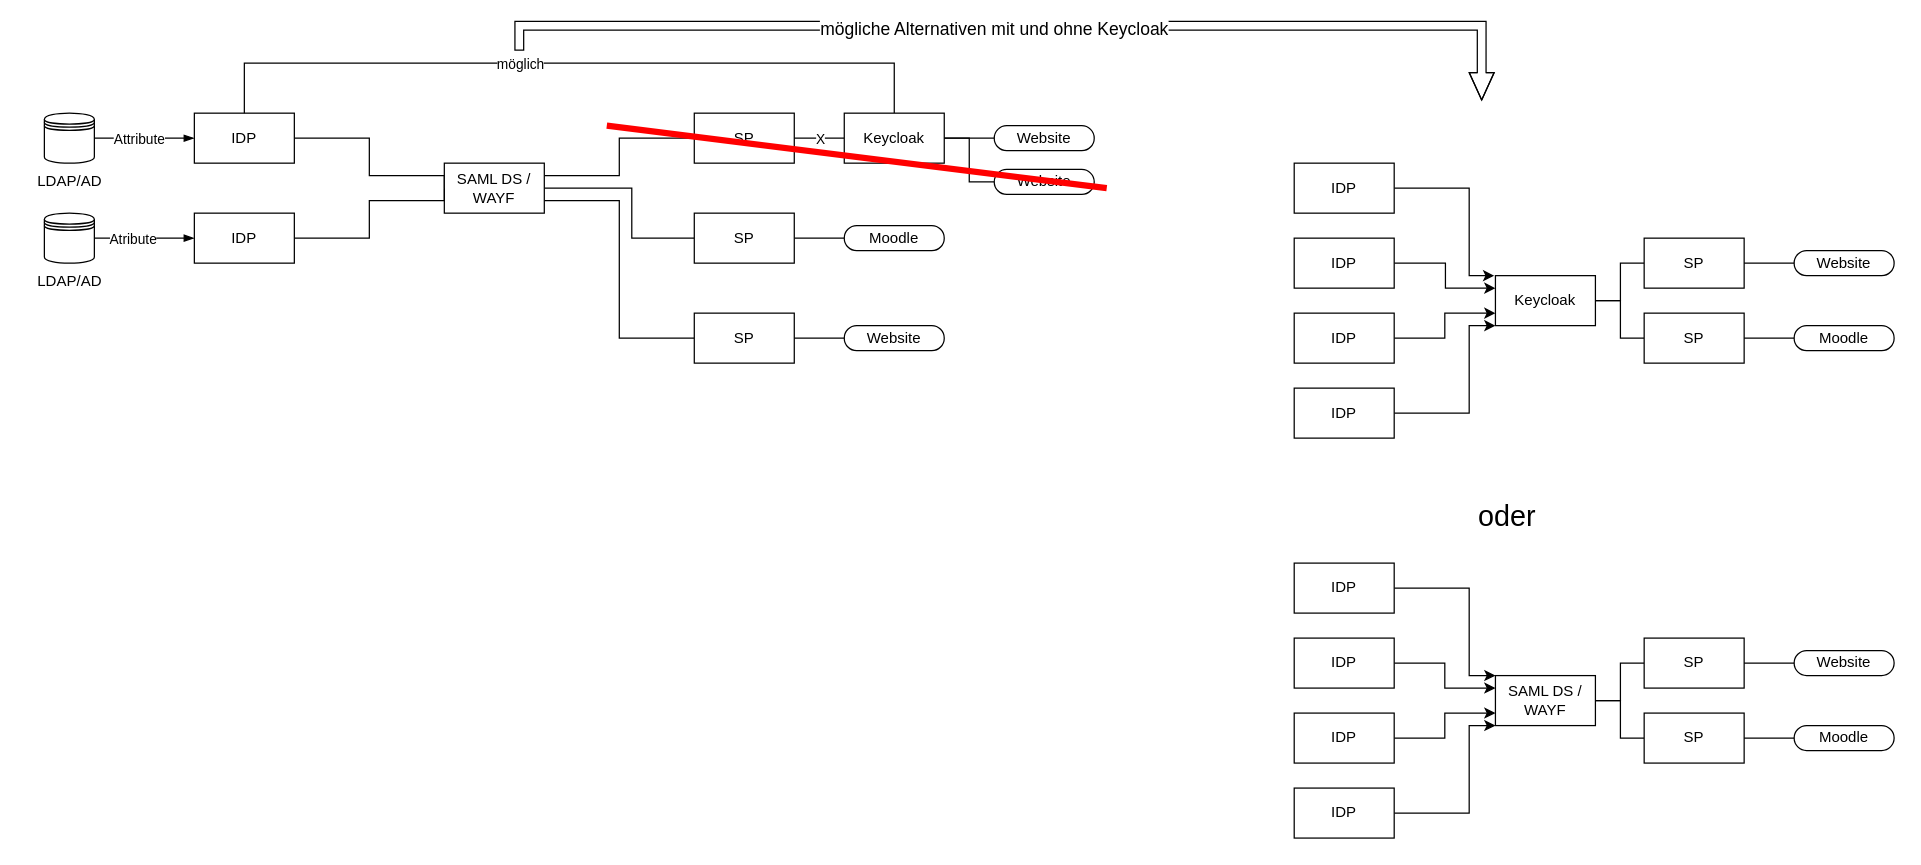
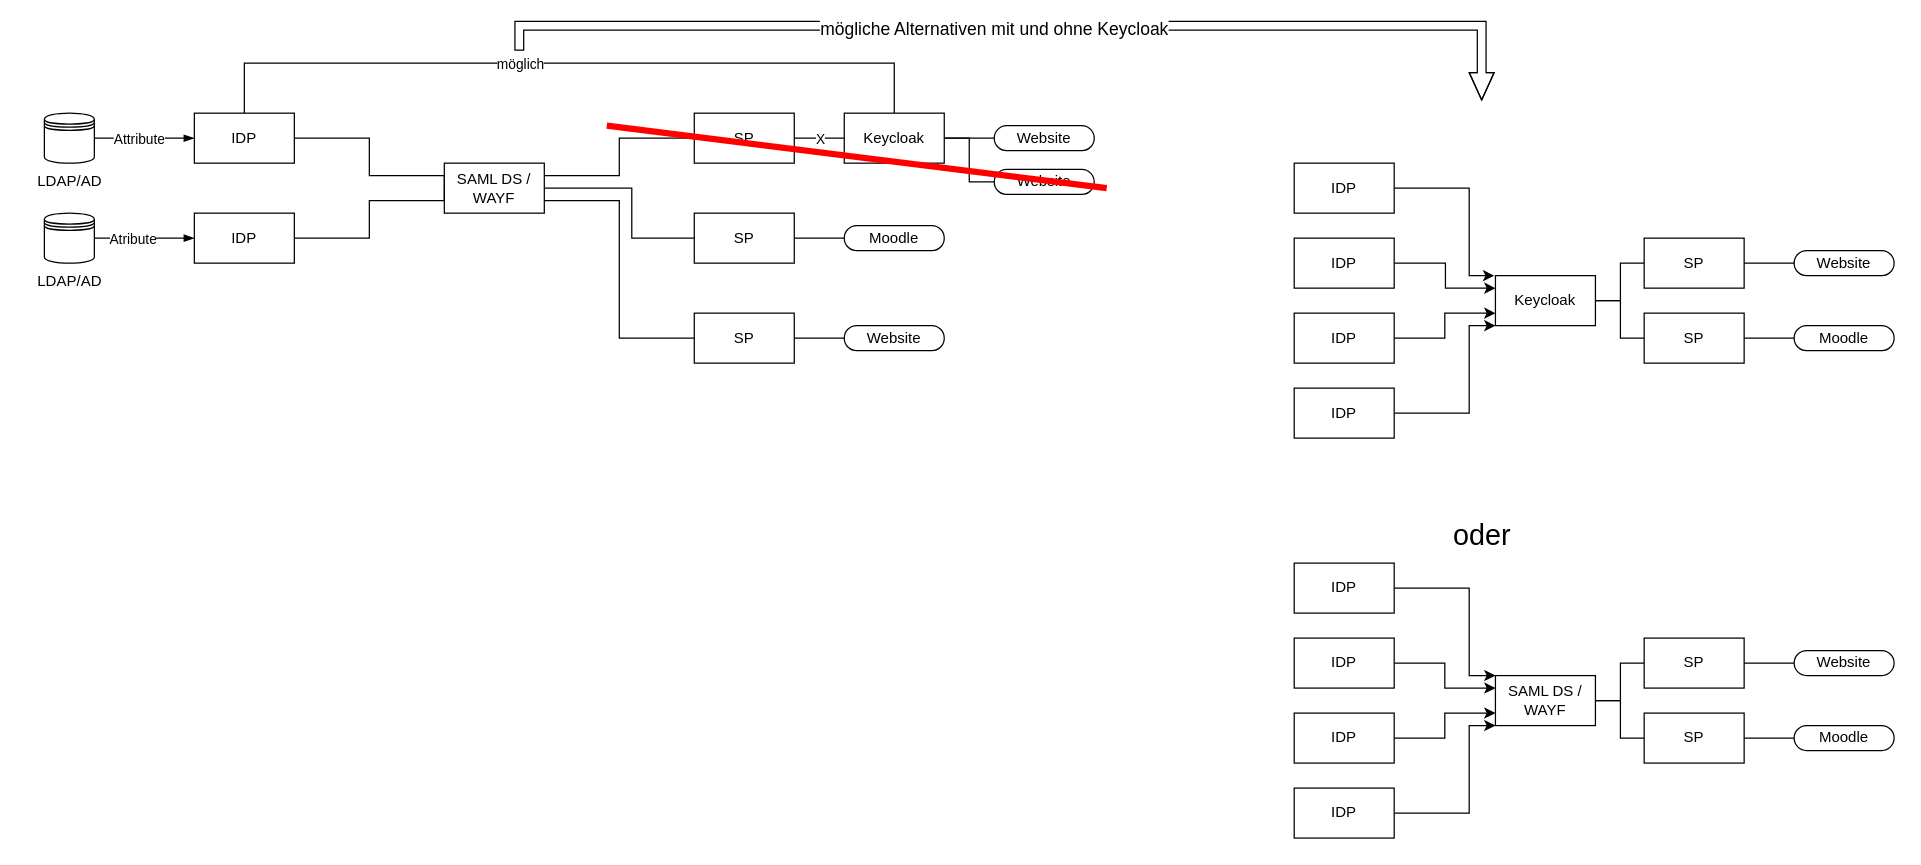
- <mxCell id="50" value="&lt;font style=&quot;font-size: 23px;&quot;&gt;oder&lt;/font&gt;" style="text;html=1;align=center;verticalAlign=middle;resizable=0;points=[];autosize=1;strokeColor=none;fillColor=none;" vertex="1" parent="1"><mxGeometry x="1170" y="393" width="70" height="40" as="geometry" /></mxCell>
+ <mxCell id="50" value="&lt;font style=&quot;font-size: 23px;&quot;&gt;oder&lt;/font&gt;" style="text;html=1;align=center;verticalAlign=middle;resizable=0;points=[];autosize=1;strokeColor=none;fillColor=none;" vertex="1" parent="1"><mxGeometry x="1150" y="408" width="70" height="40" as="geometry" /></mxCell>
